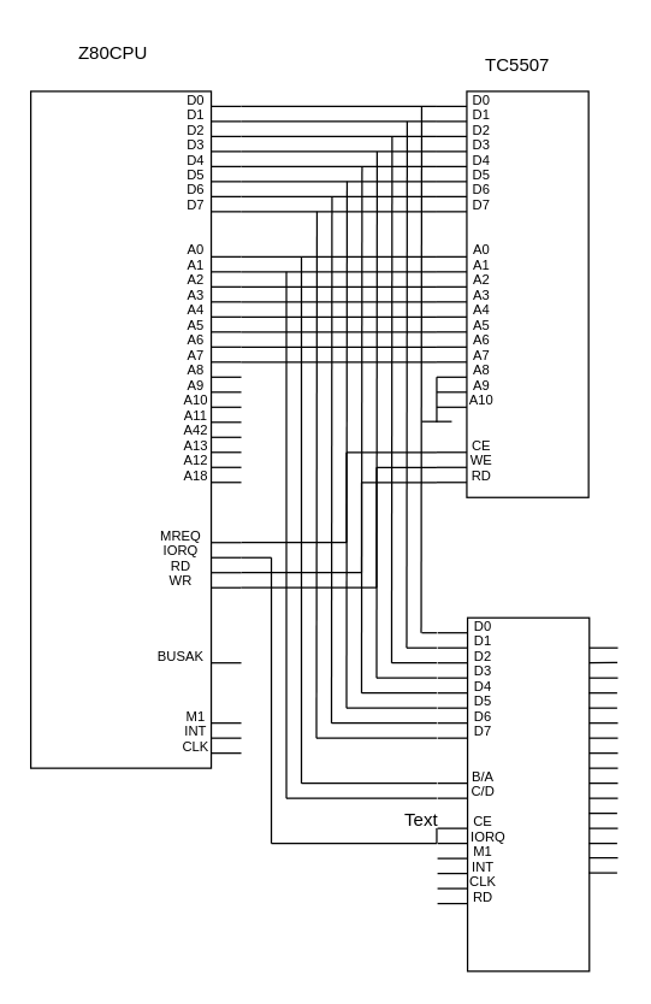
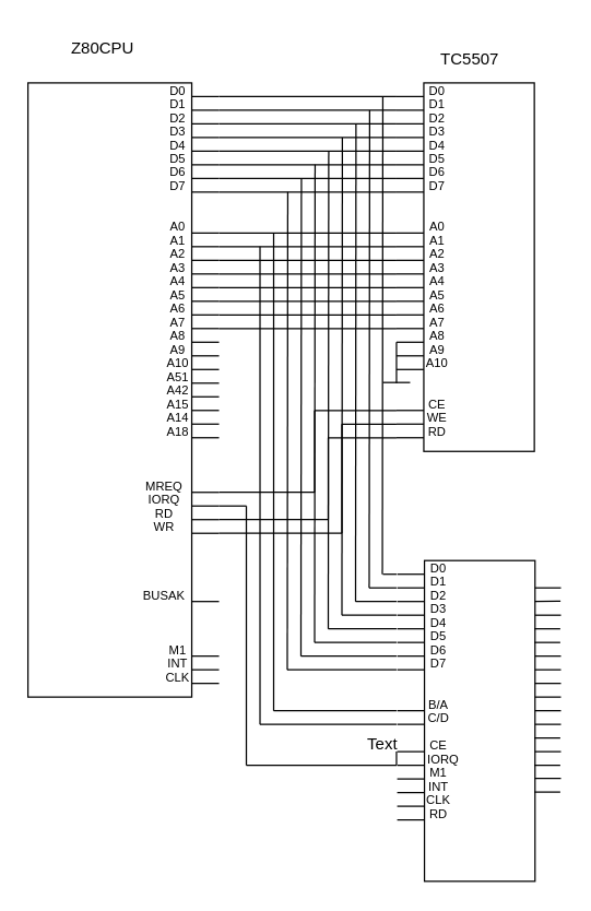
- <mxCell id="46" value="&lt;font style=&quot;font-size: 9px;&quot;&gt;A11&lt;/font&gt;" style="text;html=1;align=center;verticalAlign=middle;whiteSpace=wrap;rounded=0;" parent="1" vertex="1"><mxGeometry x="110" y="270" width="40" height="10" as="geometry" /></mxCell>
+ <mxCell id="46" value="&lt;font style=&quot;font-size: 9px;&quot;&gt;A51&lt;/font&gt;" style="text;html=1;align=center;verticalAlign=middle;whiteSpace=wrap;rounded=0;" parent="1" vertex="1"><mxGeometry x="110" y="270" width="40" height="10" as="geometry" /></mxCell>
- <mxCell id="48" value="&lt;font style=&quot;font-size: 9px;&quot;&gt;A13&lt;/font&gt;" style="text;html=1;align=center;verticalAlign=middle;whiteSpace=wrap;rounded=0;" parent="1" vertex="1"><mxGeometry x="110" y="290" width="40" height="10" as="geometry" /></mxCell>
+ <mxCell id="48" value="&lt;font style=&quot;font-size: 9px;&quot;&gt;A15&lt;/font&gt;" style="text;html=1;align=center;verticalAlign=middle;whiteSpace=wrap;rounded=0;" parent="1" vertex="1"><mxGeometry x="110" y="290" width="40" height="10" as="geometry" /></mxCell>
- <mxCell id="49" value="&lt;font style=&quot;font-size: 9px;&quot;&gt;A12&lt;/font&gt;" style="text;html=1;align=center;verticalAlign=middle;whiteSpace=wrap;rounded=0;" parent="1" vertex="1"><mxGeometry x="110" y="300" width="40" height="10" as="geometry" /></mxCell>
+ <mxCell id="49" value="&lt;font style=&quot;font-size: 9px;&quot;&gt;A14&lt;/font&gt;" style="text;html=1;align=center;verticalAlign=middle;whiteSpace=wrap;rounded=0;" parent="1" vertex="1"><mxGeometry x="110" y="300" width="40" height="10" as="geometry" /></mxCell>
